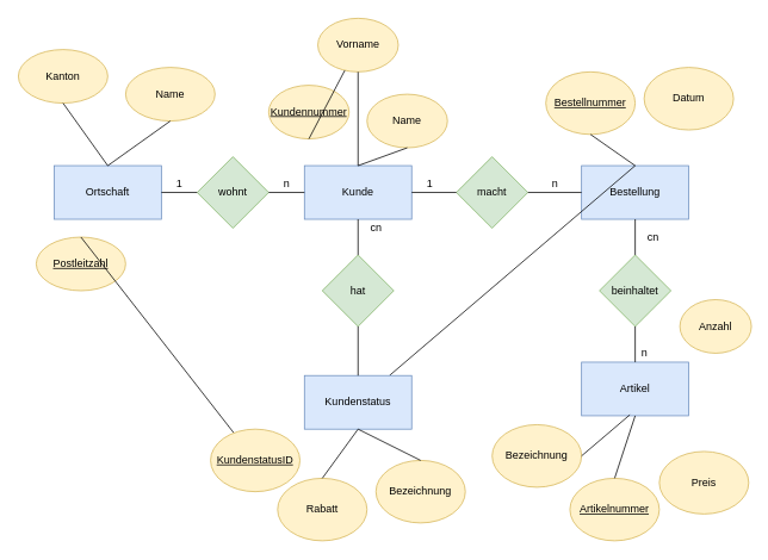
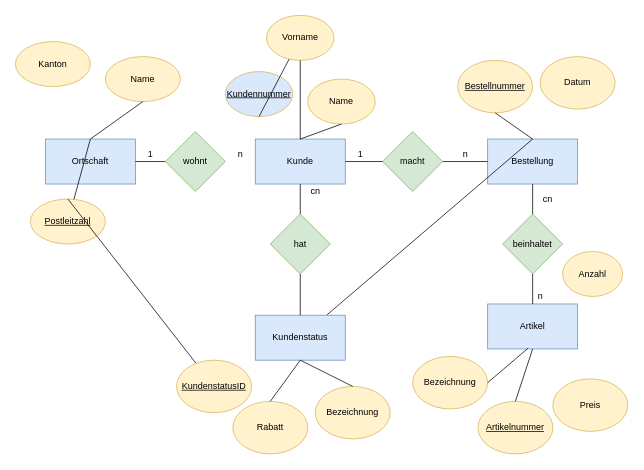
- <mxCell id="14" value="&lt;u&gt;Kundennummer&lt;/u&gt;" style="ellipse;whiteSpace=wrap;html=1;fillColor=#fff2cc;strokeColor=#d6b656;" parent="1" vertex="1"><mxGeometry x="300" y="95" width="90" height="60" as="geometry" /></mxCell>
+ <mxCell id="14" value="&lt;u&gt;Kundennummer&lt;/u&gt;" style="ellipse;whiteSpace=wrap;html=1;fillColor=#dae8fc;strokeColor=#d6b656;" parent="1" vertex="1"><mxGeometry x="300" y="95" width="90" height="60" as="geometry" /></mxCell>
- <mxCell id="24" value="" style="endArrow=none;html=1;rounded=0;entryX=0.5;entryY=1;entryDx=0;entryDy=0;exitX=0.5;exitY=0;exitDx=0;exitDy=0;" parent="1" source="4" target="21" edge="1"><mxGeometry width="50" height="50" relative="1" as="geometry"><mxPoint x="400" y="325" as="sourcePoint" /><mxPoint x="450" y="275" as="targetPoint" /></mxGeometry></mxCell>
+ <mxCell id="24" value="" style="endArrow=none;html=1;rounded=0;exitX=0.5;exitY=0;exitDx=0;exitDy=0;" parent="1" source="4" target="20" edge="1"><mxGeometry width="50" height="50" relative="1" as="geometry"><mxPoint x="400" y="325" as="sourcePoint" /><mxPoint x="450" y="275" as="targetPoint" /></mxGeometry></mxCell>
- <mxCell id="9" value="" style="endArrow=none;html=1;rounded=0;exitX=0;exitY=0.5;exitDx=0;exitDy=0;entryX=1;entryY=0.5;entryDx=0;entryDy=0;" parent="1" source="3" target="6" edge="1"><mxGeometry width="50" height="50" relative="1" as="geometry"><mxPoint x="400" y="325" as="sourcePoint" /><mxPoint x="450" y="275" as="targetPoint" /></mxGeometry></mxCell>
- <mxCell id="52" value="Anzahl" style="ellipse;whiteSpace=wrap;html=1;fillColor=#fff2cc;strokeColor=#d6b656;" vertex="1" parent="1"><mxGeometry x="760" y="335" width="80" height="60" as="geometry" /></mxCell>
+ <mxCell id="52" value="Anzahl" style="ellipse;whiteSpace=wrap;html=1;fillColor=#fff2cc;strokeColor=#d6b656;" vertex="1" parent="1"><mxGeometry x="750" y="335" width="80" height="60" as="geometry" /></mxCell>
